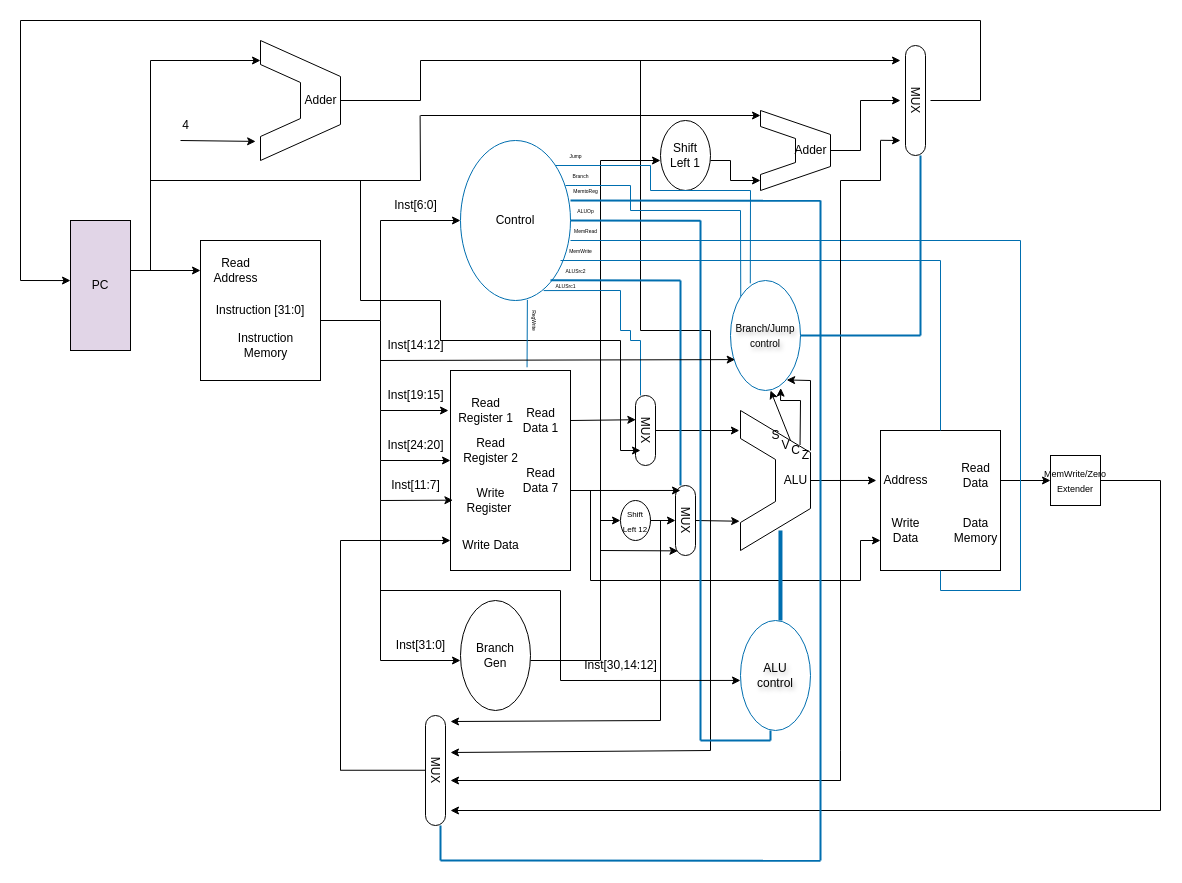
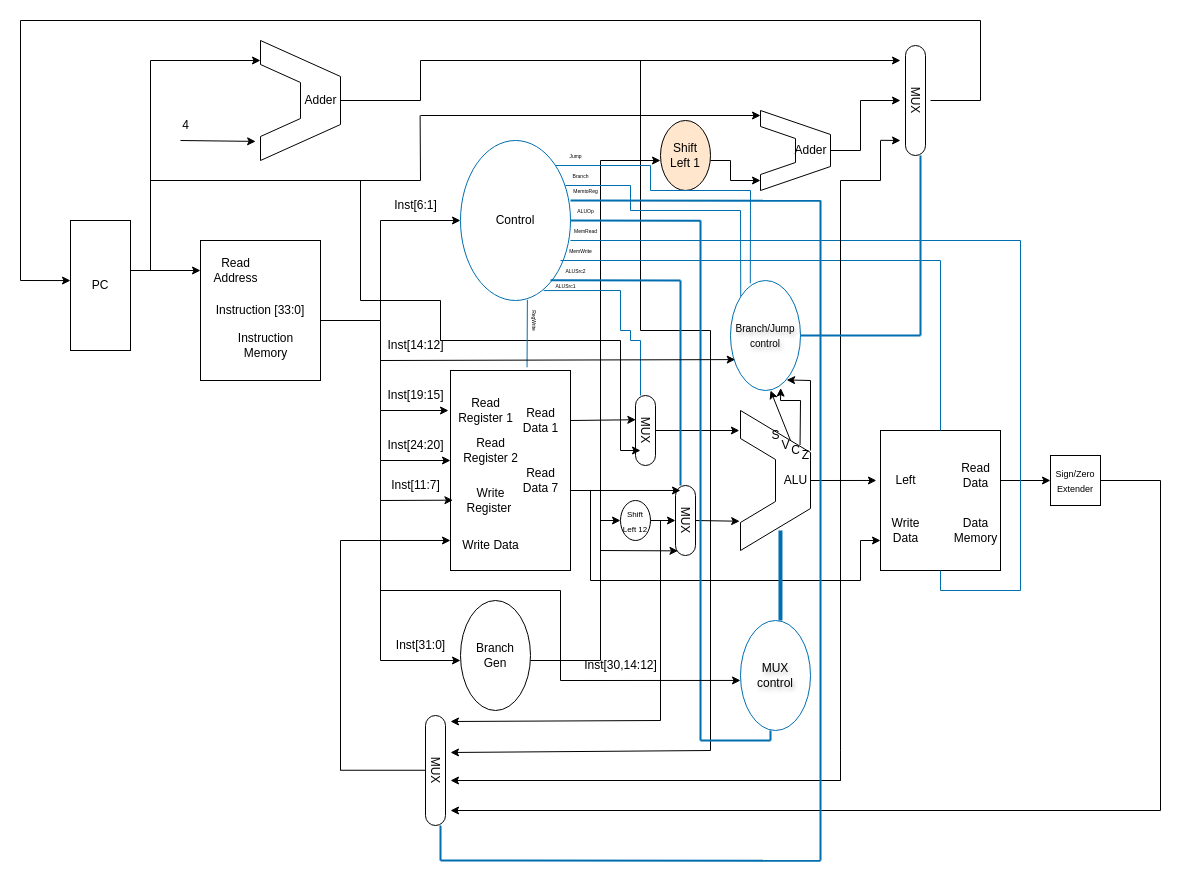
- <mxCell id="49" value="Shift&lt;br&gt;Left 1" style="ellipse;whiteSpace=wrap;html=1;fontColor=light-dark(#000000,#EDEDED);labelBackgroundColor=none;" vertex="1" parent="1"><mxGeometry x="660" y="120" width="50" height="70" as="geometry" /></mxCell>
+ <mxCell id="49" value="Shift&lt;br&gt;Left 1" style="ellipse;whiteSpace=wrap;html=1;fontColor=light-dark(#000000,#EDEDED);labelBackgroundColor=none;fillColor=#ffe6cc;" vertex="1" parent="1"><mxGeometry x="660" y="120" width="50" height="70" as="geometry" /></mxCell>
- <mxCell id="25" value="Inst[6:0]" style="text;html=1;align=center;verticalAlign=middle;resizable=0;points=[];autosize=1;strokeColor=none;fillColor=none;fontColor=light-dark(#000000,#EDEDED);labelBackgroundColor=none;" vertex="1" parent="1"><mxGeometry x="380" y="190" width="70" height="30" as="geometry" /></mxCell>
+ <mxCell id="25" value="Inst[6:1]" style="text;html=1;align=center;verticalAlign=middle;resizable=0;points=[];autosize=1;strokeColor=none;fillColor=none;fontColor=light-dark(#000000,#EDEDED);labelBackgroundColor=none;" vertex="1" parent="1"><mxGeometry x="380" y="190" width="70" height="30" as="geometry" /></mxCell>
- <mxCell id="2" value="PC" style="rounded=0;whiteSpace=wrap;html=1;rotation=0;fontColor=light-dark(#000000,#EDEDED);labelBackgroundColor=none;fillColor=#e1d5e7;" vertex="1" parent="1"><mxGeometry x="70" y="220" width="60" height="130" as="geometry" /></mxCell>
+ <mxCell id="2" value="PC" style="rounded=0;whiteSpace=wrap;html=1;rotation=0;fontColor=light-dark(#000000,#EDEDED);labelBackgroundColor=none;" vertex="1" parent="1"><mxGeometry x="70" y="220" width="60" height="130" as="geometry" /></mxCell>
- <mxCell id="3" value="Instruction [31:0]" style="rounded=0;whiteSpace=wrap;html=1;fontColor=light-dark(#000000,#EDEDED);labelBackgroundColor=none;" vertex="1" parent="1"><mxGeometry x="200" y="240" width="120" height="140" as="geometry" /></mxCell>
+ <mxCell id="3" value="Instruction [33:0]" style="rounded=0;whiteSpace=wrap;html=1;fontColor=light-dark(#000000,#EDEDED);labelBackgroundColor=none;" vertex="1" parent="1"><mxGeometry x="200" y="240" width="120" height="140" as="geometry" /></mxCell>
- <mxCell id="73" value="Address" style="text;html=1;align=center;verticalAlign=middle;resizable=0;points=[];autosize=1;strokeColor=none;fillColor=none;fontColor=light-dark(#000000,#EDEDED);labelBackgroundColor=none;" vertex="1" parent="1"><mxGeometry x="870" y="465" width="70" height="30" as="geometry" /></mxCell>
+ <mxCell id="73" value="Left" style="text;html=1;align=center;verticalAlign=middle;resizable=0;points=[];autosize=1;strokeColor=none;fillColor=none;fontColor=light-dark(#000000,#EDEDED);labelBackgroundColor=none;" vertex="1" parent="1"><mxGeometry x="870" y="465" width="70" height="30" as="geometry" /></mxCell>
- <mxCell id="82" value="&lt;font style=&quot;font-size: 9px;&quot;&gt;MemWrite/Zero&lt;br&gt;Extender&lt;/font&gt;" style="rounded=0;whiteSpace=wrap;html=1;fontColor=light-dark(#000000,#EDEDED);labelBackgroundColor=none;" vertex="1" parent="1"><mxGeometry x="1050" y="455" width="50" height="50" as="geometry" /></mxCell>
+ <mxCell id="82" value="&lt;font style=&quot;font-size: 9px;&quot;&gt;Sign/Zero&lt;br&gt;Extender&lt;/font&gt;" style="rounded=0;whiteSpace=wrap;html=1;fontColor=light-dark(#000000,#EDEDED);labelBackgroundColor=none;" vertex="1" parent="1"><mxGeometry x="1050" y="455" width="50" height="50" as="geometry" /></mxCell>
- <mxCell id="120" value="&lt;font style=&quot;&quot;&gt;ALU&lt;br&gt;control&lt;/font&gt;" style="ellipse;whiteSpace=wrap;html=1;fillColor=none;fontColor=light-dark(#000000,#EDEDED);strokeColor=#006EAF;textShadow=1;labelBackgroundColor=none;" vertex="1" parent="1"><mxGeometry x="740" y="620" width="70" height="110" as="geometry" /></mxCell>
+ <mxCell id="120" value="&lt;font style=&quot;&quot;&gt;MUX&lt;br&gt;control&lt;/font&gt;" style="ellipse;whiteSpace=wrap;html=1;fillColor=none;fontColor=light-dark(#000000,#EDEDED);strokeColor=#006EAF;textShadow=1;labelBackgroundColor=none;" vertex="1" parent="1"><mxGeometry x="740" y="620" width="70" height="110" as="geometry" /></mxCell>
